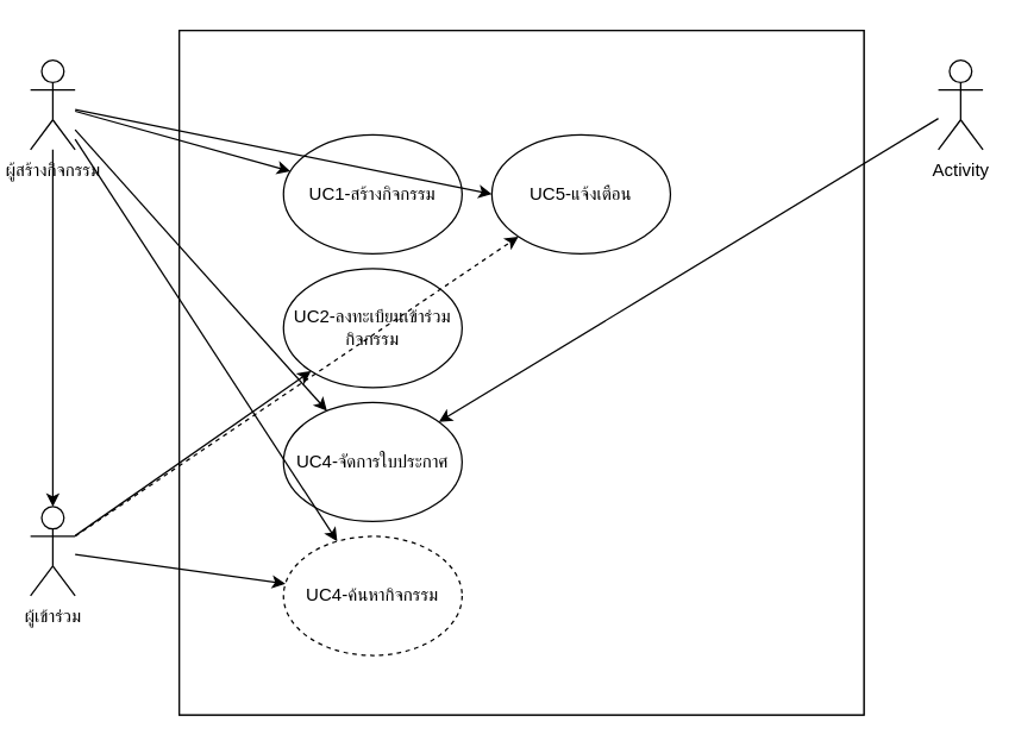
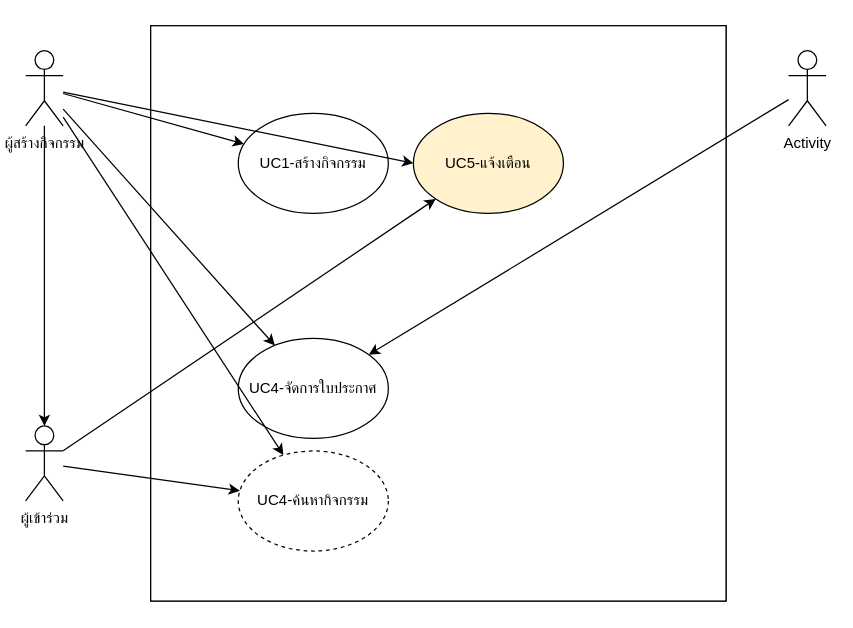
- <mxCell id="10" value="UC5-แจ้งเตือน" style="ellipse;whiteSpace=wrap;html=1;" vertex="1" parent="1"><mxGeometry x="330" y="90" width="120" height="80" as="geometry" /></mxCell>
+ <mxCell id="10" value="UC5-แจ้งเตือน" style="ellipse;whiteSpace=wrap;html=1;fillColor=#fff2cc;" vertex="1" parent="1"><mxGeometry x="330" y="90" width="120" height="80" as="geometry" /></mxCell>
- <mxCell id="7" value="UC2-ลงทะเบียนเข้าร่วมกิจกรรม" style="ellipse;whiteSpace=wrap;html=1;" vertex="1" parent="1"><mxGeometry x="190" y="180" width="120" height="80" as="geometry" /></mxCell>
- <mxCell id="21" style="edgeStyle=none;html=1;dashed=1;" edge="1" parent="1" source="22" target="10"><mxGeometry relative="1" as="geometry" /></mxCell>
+ <mxCell id="21" style="edgeStyle=none;html=1;" edge="1" parent="1" source="22" target="10"><mxGeometry relative="1" as="geometry" /></mxCell>
- <mxCell id="19" style="edgeStyle=none;html=1;" edge="1" parent="1" source="22" target="7"><mxGeometry relative="1" as="geometry" /></mxCell>
